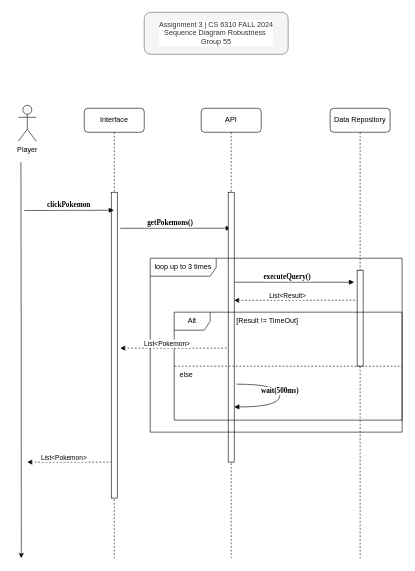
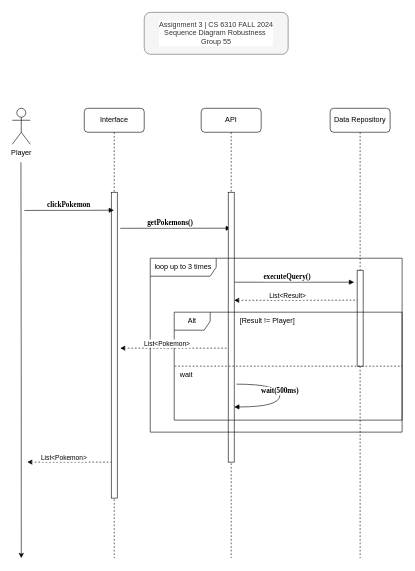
- <mxCell id="2" value="&lt;div&gt;Player&lt;/div&gt;" style="shape=umlActor;verticalLabelPosition=bottom;verticalAlign=top;html=1;labelBackgroundColor=default;" vertex="1" parent="1"><mxGeometry x="30" y="175" width="30" height="60" as="geometry" /></mxCell>
+ <mxCell id="2" value="&lt;div&gt;Player&lt;/div&gt;" style="shape=umlActor;verticalLabelPosition=bottom;verticalAlign=top;html=1;labelBackgroundColor=default;" vertex="1" parent="1"><mxGeometry x="20" y="180" width="30" height="60" as="geometry" /></mxCell>
- <mxCell id="23" value="[Result != TimeOut]" style="text;html=1;align=center;verticalAlign=middle;resizable=0;points=[];autosize=1;strokeColor=none;fillColor=none;" vertex="1" parent="1"><mxGeometry x="380" y="520" width="130" height="30" as="geometry" /></mxCell>
+ <mxCell id="23" value="[Result != Player]" style="text;html=1;align=center;verticalAlign=middle;resizable=0;points=[];autosize=1;strokeColor=none;fillColor=none;" vertex="1" parent="1"><mxGeometry x="380" y="520" width="130" height="30" as="geometry" /></mxCell>
- <mxCell id="24" value="else" style="text;html=1;align=center;verticalAlign=middle;resizable=0;points=[];autosize=1;strokeColor=none;fillColor=none;" vertex="1" parent="1"><mxGeometry x="285" y="610" width="50" height="30" as="geometry" /></mxCell>
+ <mxCell id="24" value="wait" style="text;html=1;align=center;verticalAlign=middle;resizable=0;points=[];autosize=1;strokeColor=none;fillColor=none;" vertex="1" parent="1"><mxGeometry x="285" y="610" width="50" height="30" as="geometry" /></mxCell>
